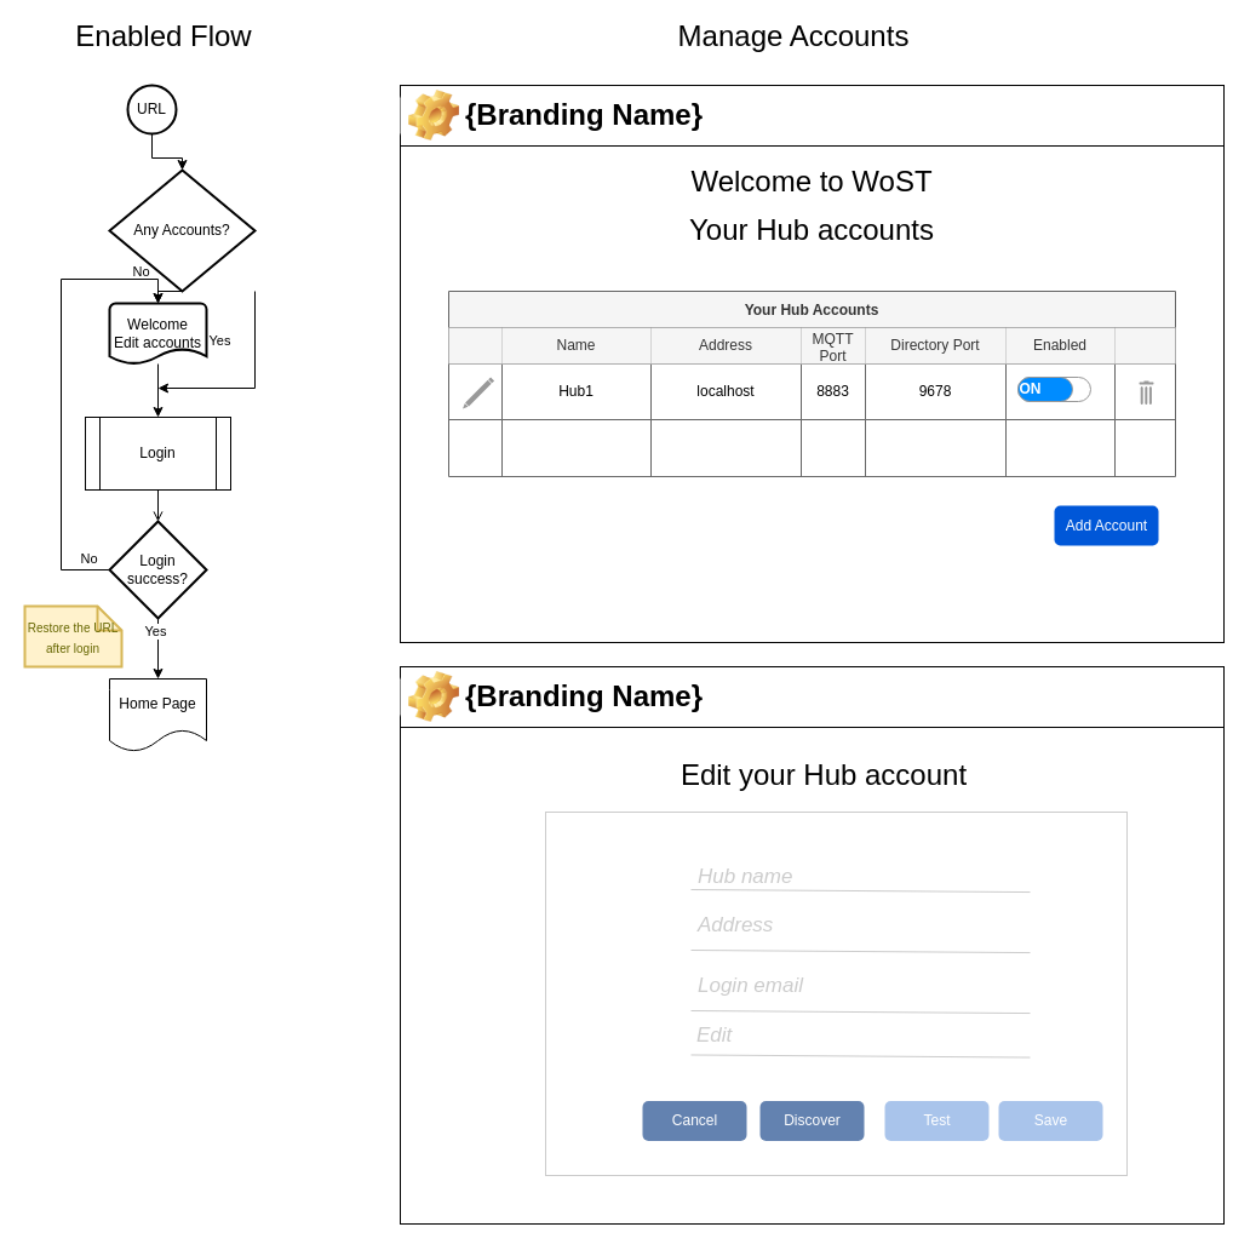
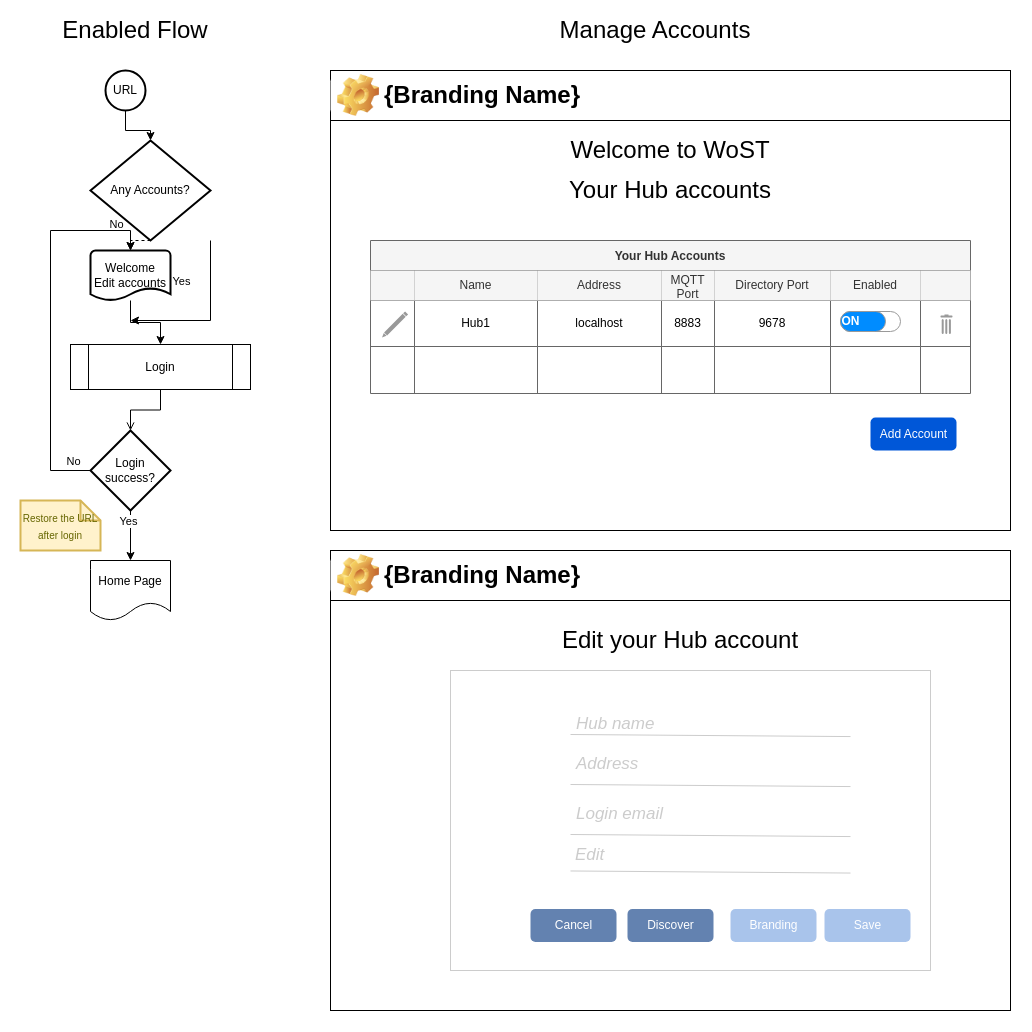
- <mxCell id="7" style="edgeStyle=orthogonalEdgeStyle;rounded=0;orthogonalLoop=1;jettySize=auto;html=1;entryX=0.5;entryY=0;entryDx=0;entryDy=0;entryPerimeter=0;exitX=0.5;exitY=1;exitDx=0;exitDy=0;exitPerimeter=0;" parent="1" source="10" target="6" edge="1"><mxGeometry relative="1" as="geometry" /></mxCell>
+ <mxCell id="7" style="edgeStyle=orthogonalEdgeStyle;rounded=0;orthogonalLoop=1;jettySize=auto;html=1;entryX=0.5;entryY=0;entryDx=0;entryDy=0;entryPerimeter=0;exitX=0.5;exitY=1;exitDx=0;exitDy=0;exitPerimeter=0;dashed=1;" parent="1" source="10" target="6" edge="1"><mxGeometry relative="1" as="geometry" /></mxCell>
- <mxCell id="71" value="Login" style="shape=process;whiteSpace=wrap;html=1;backgroundOutline=1;" vertex="1" parent="1"><mxGeometry x="70" y="344" width="120" height="60" as="geometry" /></mxCell>
+ <mxCell id="71" value="Login" style="shape=process;whiteSpace=wrap;html=1;backgroundOutline=1;" vertex="1" parent="1"><mxGeometry x="70" y="344" width="180" height="45" as="geometry" /></mxCell>
- <mxCell id="38" value="Test" style="rounded=1;fillColor=#A9C4EB;strokeColor=none;html=1;fontColor=#ffffff;align=center;verticalAlign=middle;fontStyle=0;fontSize=12;sketch=0;" parent="1" vertex="1"><mxGeometry x="730" y="908.5" width="86" height="33" as="geometry" /></mxCell>
+ <mxCell id="38" value="Branding" style="rounded=1;fillColor=#A9C4EB;strokeColor=none;html=1;fontColor=#ffffff;align=center;verticalAlign=middle;fontStyle=0;fontSize=12;sketch=0;" parent="1" vertex="1"><mxGeometry x="730" y="908.5" width="86" height="33" as="geometry" /></mxCell>
